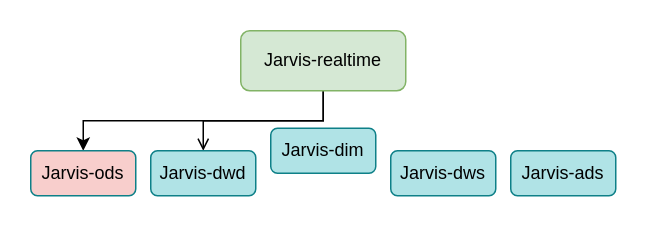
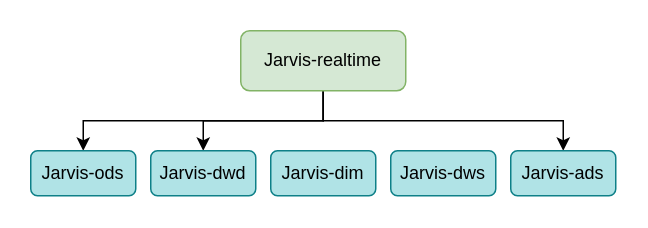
+ <mxCell id="4" style="edgeStyle=orthogonalEdgeStyle;rounded=0;orthogonalLoop=1;jettySize=auto;html=1;exitX=0.5;exitY=1;exitDx=0;exitDy=0;entryX=0.5;entryY=0;entryDx=0;entryDy=0;" edge="1" parent="1" source="5" target="10"><mxGeometry relative="1" as="geometry" /></mxCell>
- <mxCell id="3" style="edgeStyle=orthogonalEdgeStyle;rounded=0;orthogonalLoop=1;jettySize=auto;html=1;exitX=0.5;exitY=1;exitDx=0;exitDy=0;endArrow=open;" edge="1" parent="1" source="5" target="7"><mxGeometry relative="1" as="geometry" /></mxCell>
+ <mxCell id="3" style="edgeStyle=orthogonalEdgeStyle;rounded=0;orthogonalLoop=1;jettySize=auto;html=1;exitX=0.5;exitY=1;exitDx=0;exitDy=0;" edge="1" parent="1" source="5" target="7"><mxGeometry relative="1" as="geometry" /></mxCell>
- <mxCell id="8" value="Jarvis-dim" style="rounded=1;whiteSpace=wrap;html=1;fillColor=#b0e3e6;strokeColor=#0e8088;" vertex="1" parent="1"><mxGeometry x="180" y="85" width="70" height="30" as="geometry" /></mxCell>
+ <mxCell id="8" value="Jarvis-dim" style="rounded=1;whiteSpace=wrap;html=1;fillColor=#b0e3e6;strokeColor=#0e8088;" vertex="1" parent="1"><mxGeometry x="180" y="100" width="70" height="30" as="geometry" /></mxCell>
- <mxCell id="6" value="Jarvis-ods" style="rounded=1;whiteSpace=wrap;html=1;fillColor=#f8cecc;strokeColor=#0e8088;" vertex="1" parent="1"><mxGeometry x="20" y="100" width="70" height="30" as="geometry" /></mxCell>
+ <mxCell id="6" value="Jarvis-ods" style="rounded=1;whiteSpace=wrap;html=1;fillColor=#b0e3e6;strokeColor=#0e8088;" vertex="1" parent="1"><mxGeometry x="20" y="100" width="70" height="30" as="geometry" /></mxCell>
